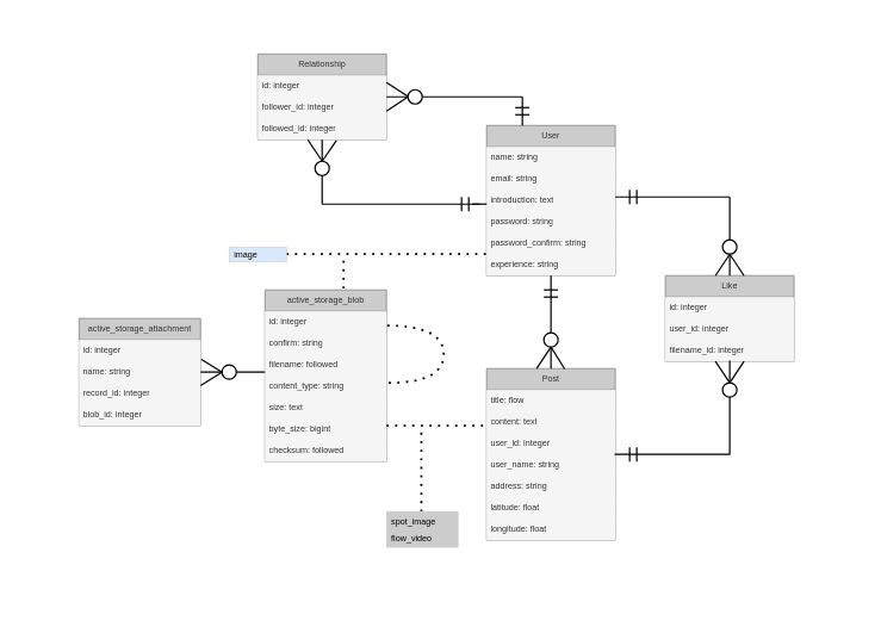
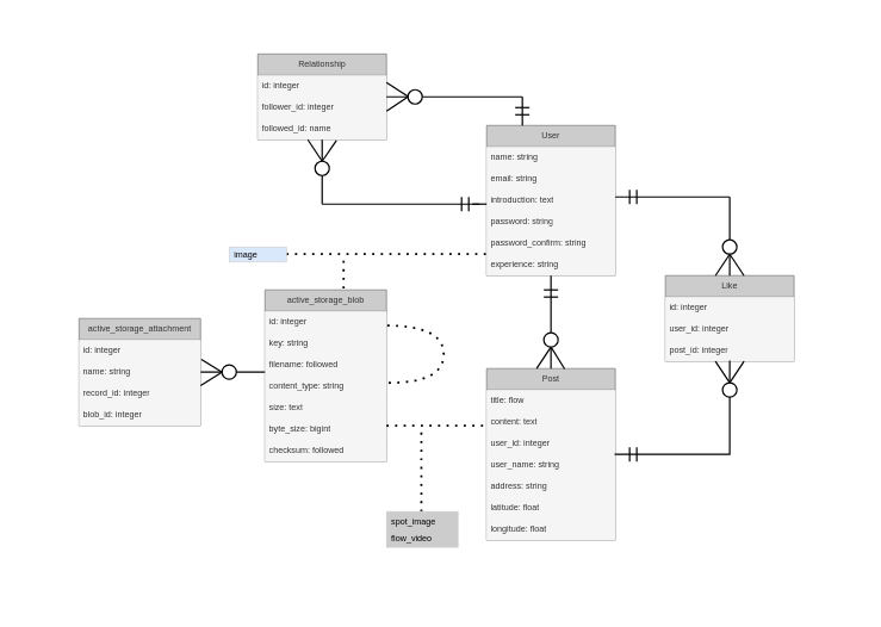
- <mxCell id="46" value="followed_id: integer" style="text;strokeColor=none;fillColor=#f5f5f5;align=left;verticalAlign=middle;spacingLeft=4;spacingRight=4;overflow=hidden;points=[[0,0.5],[1,0.5]];portConstraint=eastwest;rotatable=0;whiteSpace=wrap;html=1;fontColor=#333333;" vertex="1" parent="43"><mxGeometry y="90" width="180" height="30" as="geometry" /></mxCell>
+ <mxCell id="46" value="followed_id: name" style="text;strokeColor=none;fillColor=#f5f5f5;align=left;verticalAlign=middle;spacingLeft=4;spacingRight=4;overflow=hidden;points=[[0,0.5],[1,0.5]];portConstraint=eastwest;rotatable=0;whiteSpace=wrap;html=1;fontColor=#333333;" vertex="1" parent="43"><mxGeometry y="90" width="180" height="30" as="geometry" /></mxCell>
- <mxCell id="66" value="confirm: string" style="text;strokeColor=none;fillColor=#f5f5f5;align=left;verticalAlign=middle;spacingLeft=4;spacingRight=4;overflow=hidden;points=[[0,0.5],[1,0.5]];portConstraint=eastwest;rotatable=0;whiteSpace=wrap;html=1;fontColor=#333333;" vertex="1" parent="64"><mxGeometry y="60" width="170" height="30" as="geometry" /></mxCell>
+ <mxCell id="66" value="key: string" style="text;strokeColor=none;fillColor=#f5f5f5;align=left;verticalAlign=middle;spacingLeft=4;spacingRight=4;overflow=hidden;points=[[0,0.5],[1,0.5]];portConstraint=eastwest;rotatable=0;whiteSpace=wrap;html=1;fontColor=#333333;" vertex="1" parent="64"><mxGeometry y="60" width="170" height="30" as="geometry" /></mxCell>
- <mxCell id="27" value="filename_id: integer" style="text;strokeColor=none;fillColor=#f5f5f5;align=left;verticalAlign=middle;spacingLeft=4;spacingRight=4;overflow=hidden;points=[[0,0.5],[1,0.5]];portConstraint=eastwest;rotatable=0;whiteSpace=wrap;html=1;fontColor=#333333;" vertex="1" parent="24"><mxGeometry y="90" width="180" height="30" as="geometry" /></mxCell>
+ <mxCell id="27" value="post_id: integer" style="text;strokeColor=none;fillColor=#f5f5f5;align=left;verticalAlign=middle;spacingLeft=4;spacingRight=4;overflow=hidden;points=[[0,0.5],[1,0.5]];portConstraint=eastwest;rotatable=0;whiteSpace=wrap;html=1;fontColor=#333333;" vertex="1" parent="24"><mxGeometry y="90" width="180" height="30" as="geometry" /></mxCell>
